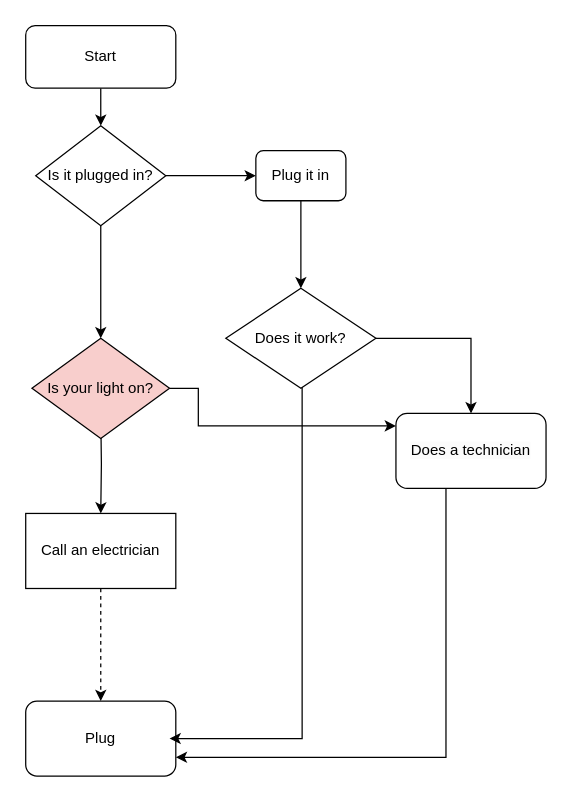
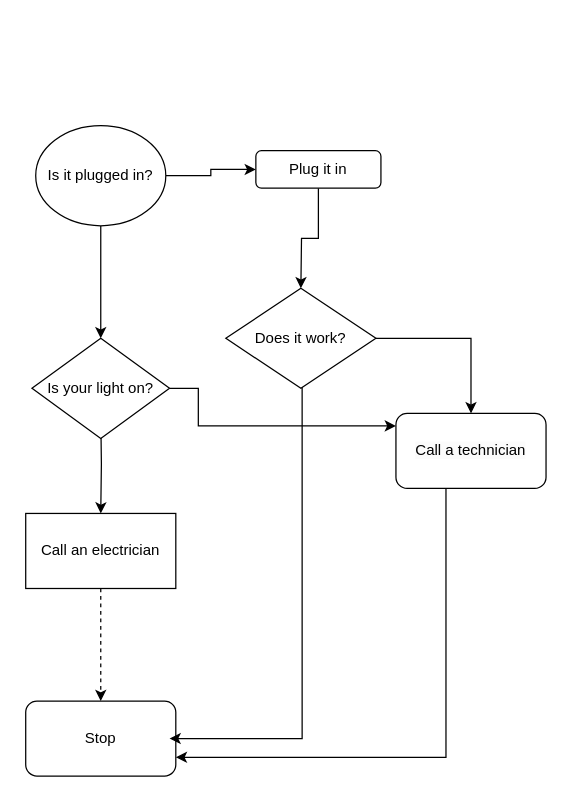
- <mxCell id="3" value="Start" style="rounded=1;whiteSpace=wrap;html=1;" vertex="1" parent="1"><mxGeometry x="20" width="120" height="50" as="geometry" y="20" /></mxCell>
- <mxCell id="2" value="" style="edgeStyle=orthogonalEdgeStyle;rounded=0;orthogonalLoop=1;jettySize=auto;html=1;" edge="1" parent="1" source="3" target="7"><mxGeometry relative="1" as="geometry" /></mxCell>
- <mxCell id="7" value="Is it plugged in?" style="rhombus;whiteSpace=wrap;html=1;" vertex="1" parent="1"><mxGeometry x="28" y="100" width="104" height="80" as="geometry" /></mxCell>
+ <mxCell id="7" value="Is it plugged in?" style="ellipse;whiteSpace=wrap;html=1;" vertex="1" parent="1"><mxGeometry x="28" y="100" width="104" height="80" as="geometry" /></mxCell>
- <mxCell id="9" value="Plug it in" style="rounded=1;whiteSpace=wrap;html=1;" vertex="1" parent="1"><mxGeometry x="204" y="120" width="72" height="40" as="geometry" /></mxCell>
+ <mxCell id="9" value="Plug it in" style="rounded=1;whiteSpace=wrap;html=1;" vertex="1" parent="1"><mxGeometry x="204" y="120" width="100" height="30" as="geometry" /></mxCell>
- <mxCell id="18" value="Is your light on?" style="rhombus;whiteSpace=wrap;html=1;fillColor=#f8cecc;" vertex="1" parent="1"><mxGeometry x="25" y="270" width="110" height="80" as="geometry" /></mxCell>
+ <mxCell id="18" value="Is your light on?" style="rhombus;whiteSpace=wrap;html=1;" vertex="1" parent="1"><mxGeometry x="25" y="270" width="110" height="80" as="geometry" /></mxCell>
- <mxCell id="16" value="&lt;span style=&quot;color: rgb(0, 0, 0); font-family: Helvetica; font-size: 12px; font-style: normal; font-variant-ligatures: normal; font-variant-caps: normal; font-weight: 400; letter-spacing: normal; orphans: 2; text-align: center; text-indent: 0px; text-transform: none; widows: 2; word-spacing: 0px; -webkit-text-stroke-width: 0px; background-color: rgb(251, 251, 251); text-decoration-thickness: initial; text-decoration-style: initial; text-decoration-color: initial; float: none; display: inline !important;&quot;&gt;Does a technician&lt;/span&gt;" style="whiteSpace=wrap;html=1;rounded=1;" vertex="1" parent="1"><mxGeometry x="316" y="330" width="120" height="60" as="geometry" /></mxCell>
+ <mxCell id="16" value="&lt;span style=&quot;color: rgb(0, 0, 0); font-family: Helvetica; font-size: 12px; font-style: normal; font-variant-ligatures: normal; font-variant-caps: normal; font-weight: 400; letter-spacing: normal; orphans: 2; text-align: center; text-indent: 0px; text-transform: none; widows: 2; word-spacing: 0px; -webkit-text-stroke-width: 0px; background-color: rgb(251, 251, 251); text-decoration-thickness: initial; text-decoration-style: initial; text-decoration-color: initial; float: none; display: inline !important;&quot;&gt;Call a technician&lt;/span&gt;" style="whiteSpace=wrap;html=1;rounded=1;" vertex="1" parent="1"><mxGeometry x="316" y="330" width="120" height="60" as="geometry" /></mxCell>
- <mxCell id="4" value="Plug" style="rounded=1;whiteSpace=wrap;html=1;" vertex="1" parent="1"><mxGeometry x="20" y="560" width="120" height="60" as="geometry" /></mxCell>
+ <mxCell id="4" value="Stop" style="rounded=1;whiteSpace=wrap;html=1;" vertex="1" parent="1"><mxGeometry x="20" y="560" width="120" height="60" as="geometry" /></mxCell>
